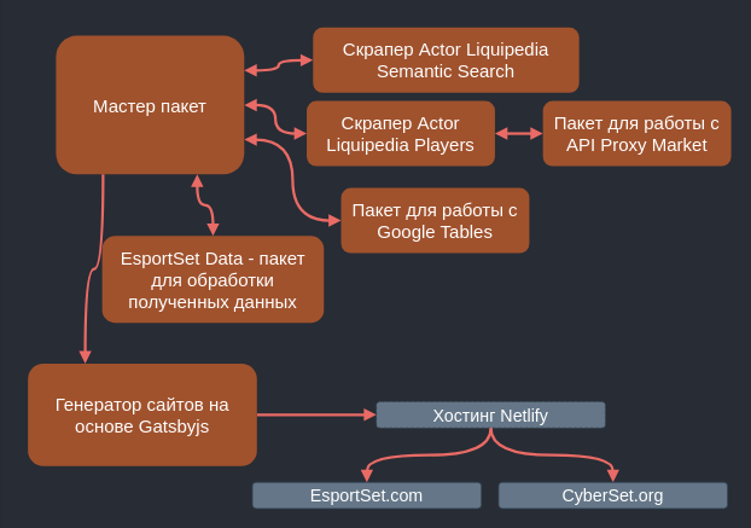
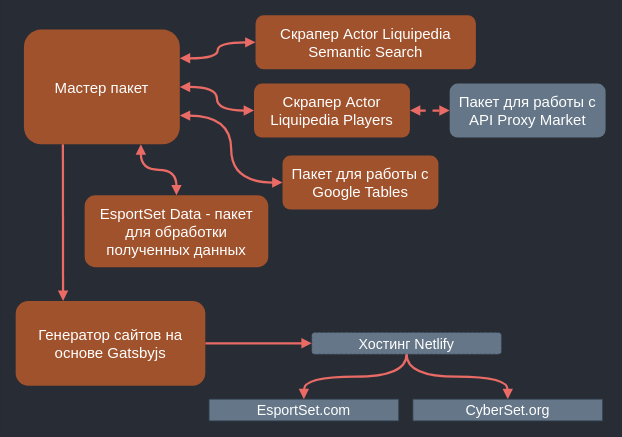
- <mxCell id="17" value="&lt;p&gt;&lt;span style=&quot;font-size: 20px ; text-align: left&quot;&gt;Скрапер Actor Liquipedia Semantic Search&lt;/span&gt;&lt;br&gt;&lt;/p&gt;" style="rounded=1;whiteSpace=wrap;html=1;fillColor=#a0522d;strokeColor=none;fontColor=#ffffff;glass=0;flipV=1;flipH=0;direction=west;" parent="1" vertex="1"><mxGeometry x="345" y="30" width="294" height="72" as="geometry" /></mxCell>
+ <mxCell id="17" value="&lt;p&gt;&lt;span style=&quot;font-size: 20px ; text-align: left&quot;&gt;Скрапер Actor Liquipedia Semantic Search&lt;/span&gt;&lt;br&gt;&lt;/p&gt;" style="rounded=1;whiteSpace=wrap;html=1;fillColor=#a0522d;strokeColor=none;fontColor=#ffffff;glass=0;flipV=1;flipH=0;direction=west;" parent="1" vertex="1"><mxGeometry x="340" y="20" width="294" height="72" as="geometry" /></mxCell>
- <mxCell id="7" value="&lt;p&gt;&lt;span style=&quot;white-space: normal ; font-size: 20px ; text-align: left&quot;&gt;Мастер пакет&lt;/span&gt;&lt;/p&gt;" style="rounded=1;whiteSpace=wrap;html=1;fillColor=#a0522d;strokeColor=none;fontColor=#ffffff;glass=0;flipV=1;flipH=0;direction=west;" parent="1" vertex="1"><mxGeometry x="61" y="39" width="208" height="153" as="geometry" /></mxCell>
+ <mxCell id="7" value="&lt;p&gt;&lt;span style=&quot;white-space: normal ; font-size: 20px ; text-align: left&quot;&gt;Мастер пакет&lt;/span&gt;&lt;/p&gt;" style="rounded=1;whiteSpace=wrap;html=1;fillColor=#a0522d;strokeColor=none;fontColor=#ffffff;glass=0;flipV=1;flipH=0;direction=west;" parent="1" vertex="1"><mxGeometry x="31" y="39" width="208" height="153" as="geometry" /></mxCell>
- <mxCell id="15" style="edgeStyle=orthogonalEdgeStyle;curved=1;rounded=0;orthogonalLoop=1;jettySize=auto;html=1;exitX=0;exitY=0.5;exitDx=0;exitDy=0;entryX=1;entryY=0.5;entryDx=0;entryDy=0;startArrow=block;startFill=1;endArrow=block;endFill=1;strokeColor=#EA6B66;strokeWidth=3;fillColor=#a0522d;fontColor=#ffffff;" parent="1" source="16" target="12" edge="1"><mxGeometry relative="1" as="geometry" /></mxCell>
+ <mxCell id="15" style="edgeStyle=orthogonalEdgeStyle;curved=1;rounded=0;orthogonalLoop=1;jettySize=auto;html=1;exitX=0;exitY=0.5;exitDx=0;exitDy=0;entryX=1;entryY=0.5;entryDx=0;entryDy=0;startArrow=block;startFill=1;endArrow=block;endFill=1;strokeColor=#EA6B66;strokeWidth=3;fillColor=#a0522d;fontColor=#ffffff;dashed=1;" parent="1" source="16" target="12" edge="1"><mxGeometry relative="1" as="geometry" /></mxCell>
- <mxCell id="12" value="&lt;p&gt;&lt;span style=&quot;font-size: 20px ; text-align: left&quot;&gt;Пакет для работы с API Proxy Market&lt;/span&gt;&lt;br&gt;&lt;/p&gt;" style="rounded=1;whiteSpace=wrap;html=1;fillColor=#a0522d;strokeColor=none;fontColor=#ffffff;glass=0;flipV=1;flipH=0;direction=west;" parent="1" vertex="1"><mxGeometry x="599" y="111" width="208" height="72" as="geometry" /></mxCell>
+ <mxCell id="12" value="&lt;p&gt;&lt;span style=&quot;font-size: 20px ; text-align: left&quot;&gt;Пакет для работы с API Proxy Market&lt;/span&gt;&lt;br&gt;&lt;/p&gt;" style="rounded=1;whiteSpace=wrap;html=1;fillColor=#647687;strokeColor=none;fontColor=#ffffff;glass=0;flipV=1;flipH=0;direction=west;" parent="1" vertex="1"><mxGeometry x="599" y="111" width="208" height="72" as="geometry" /></mxCell>
- <mxCell id="19" value="&lt;p&gt;&lt;span style=&quot;font-size: 20px ; text-align: left&quot;&gt;Генератор сайтов на основе Gatsbyjs&lt;/span&gt;&lt;br&gt;&lt;/p&gt;" style="rounded=1;whiteSpace=wrap;html=1;fillColor=#a0522d;strokeColor=none;fontColor=#ffffff;glass=0;flipV=1;flipH=0;direction=west;" parent="1" vertex="1"><mxGeometry x="30" y="401" width="253" height="113" as="geometry" /></mxCell>
+ <mxCell id="19" value="&lt;p&gt;&lt;span style=&quot;font-size: 20px ; text-align: left&quot;&gt;Генератор сайтов на основе Gatsbyjs&lt;/span&gt;&lt;br&gt;&lt;/p&gt;" style="rounded=1;whiteSpace=wrap;html=1;fillColor=#a0522d;strokeColor=none;fontColor=#ffffff;glass=0;flipV=1;flipH=0;direction=west;" parent="1" vertex="1"><mxGeometry x="20" y="401" width="253" height="113" as="geometry" /></mxCell>
- <mxCell id="11" value="&lt;div style=&quot;font-size: 19px ; line-height: 29px ; white-space: pre&quot;&gt;&lt;div style=&quot;line-height: 29px&quot;&gt;EsportSet.com&lt;/div&gt;&lt;/div&gt;" style="rounded=1;whiteSpace=wrap;html=1;fillColor=#647687;strokeColor=#314354;fontColor=#ffffff;glass=0;flipV=1;flipH=0;direction=west;" parent="1" vertex="1"><mxGeometry x="278" y="532" width="253" height="29" as="geometry" /></mxCell>
+ <mxCell id="11" value="&lt;div style=&quot;font-size: 19px ; line-height: 29px ; white-space: pre&quot;&gt;&lt;div style=&quot;line-height: 29px&quot;&gt;EsportSet.com&lt;/div&gt;&lt;/div&gt;" style="whiteSpace=wrap;html=1;fillColor=#647687;strokeColor=#314354;fontColor=#ffffff;glass=0;flipV=1;flipH=0;direction=west;rounded=0;" parent="1" vertex="1"><mxGeometry x="278" y="532" width="253" height="29" as="geometry" /></mxCell>
- <mxCell id="18" value="&lt;div style=&quot;font-size: 19px ; line-height: 29px ; white-space: pre&quot;&gt;&lt;div style=&quot;line-height: 29px&quot;&gt;CyberSet.org&lt;/div&gt;&lt;/div&gt;" style="rounded=1;whiteSpace=wrap;html=1;fillColor=#647687;strokeColor=#314354;fontColor=#ffffff;glass=0;flipV=1;flipH=0;direction=west;" parent="1" vertex="1"><mxGeometry x="550" y="532" width="253" height="29" as="geometry" /></mxCell>
+ <mxCell id="18" value="&lt;div style=&quot;font-size: 19px ; line-height: 29px ; white-space: pre&quot;&gt;&lt;div style=&quot;line-height: 29px&quot;&gt;CyberSet.org&lt;/div&gt;&lt;/div&gt;" style="whiteSpace=wrap;html=1;fillColor=#647687;strokeColor=#314354;fontColor=#ffffff;glass=0;flipV=1;flipH=0;direction=west;rounded=0;" parent="1" vertex="1"><mxGeometry x="550" y="532" width="253" height="29" as="geometry" /></mxCell>
